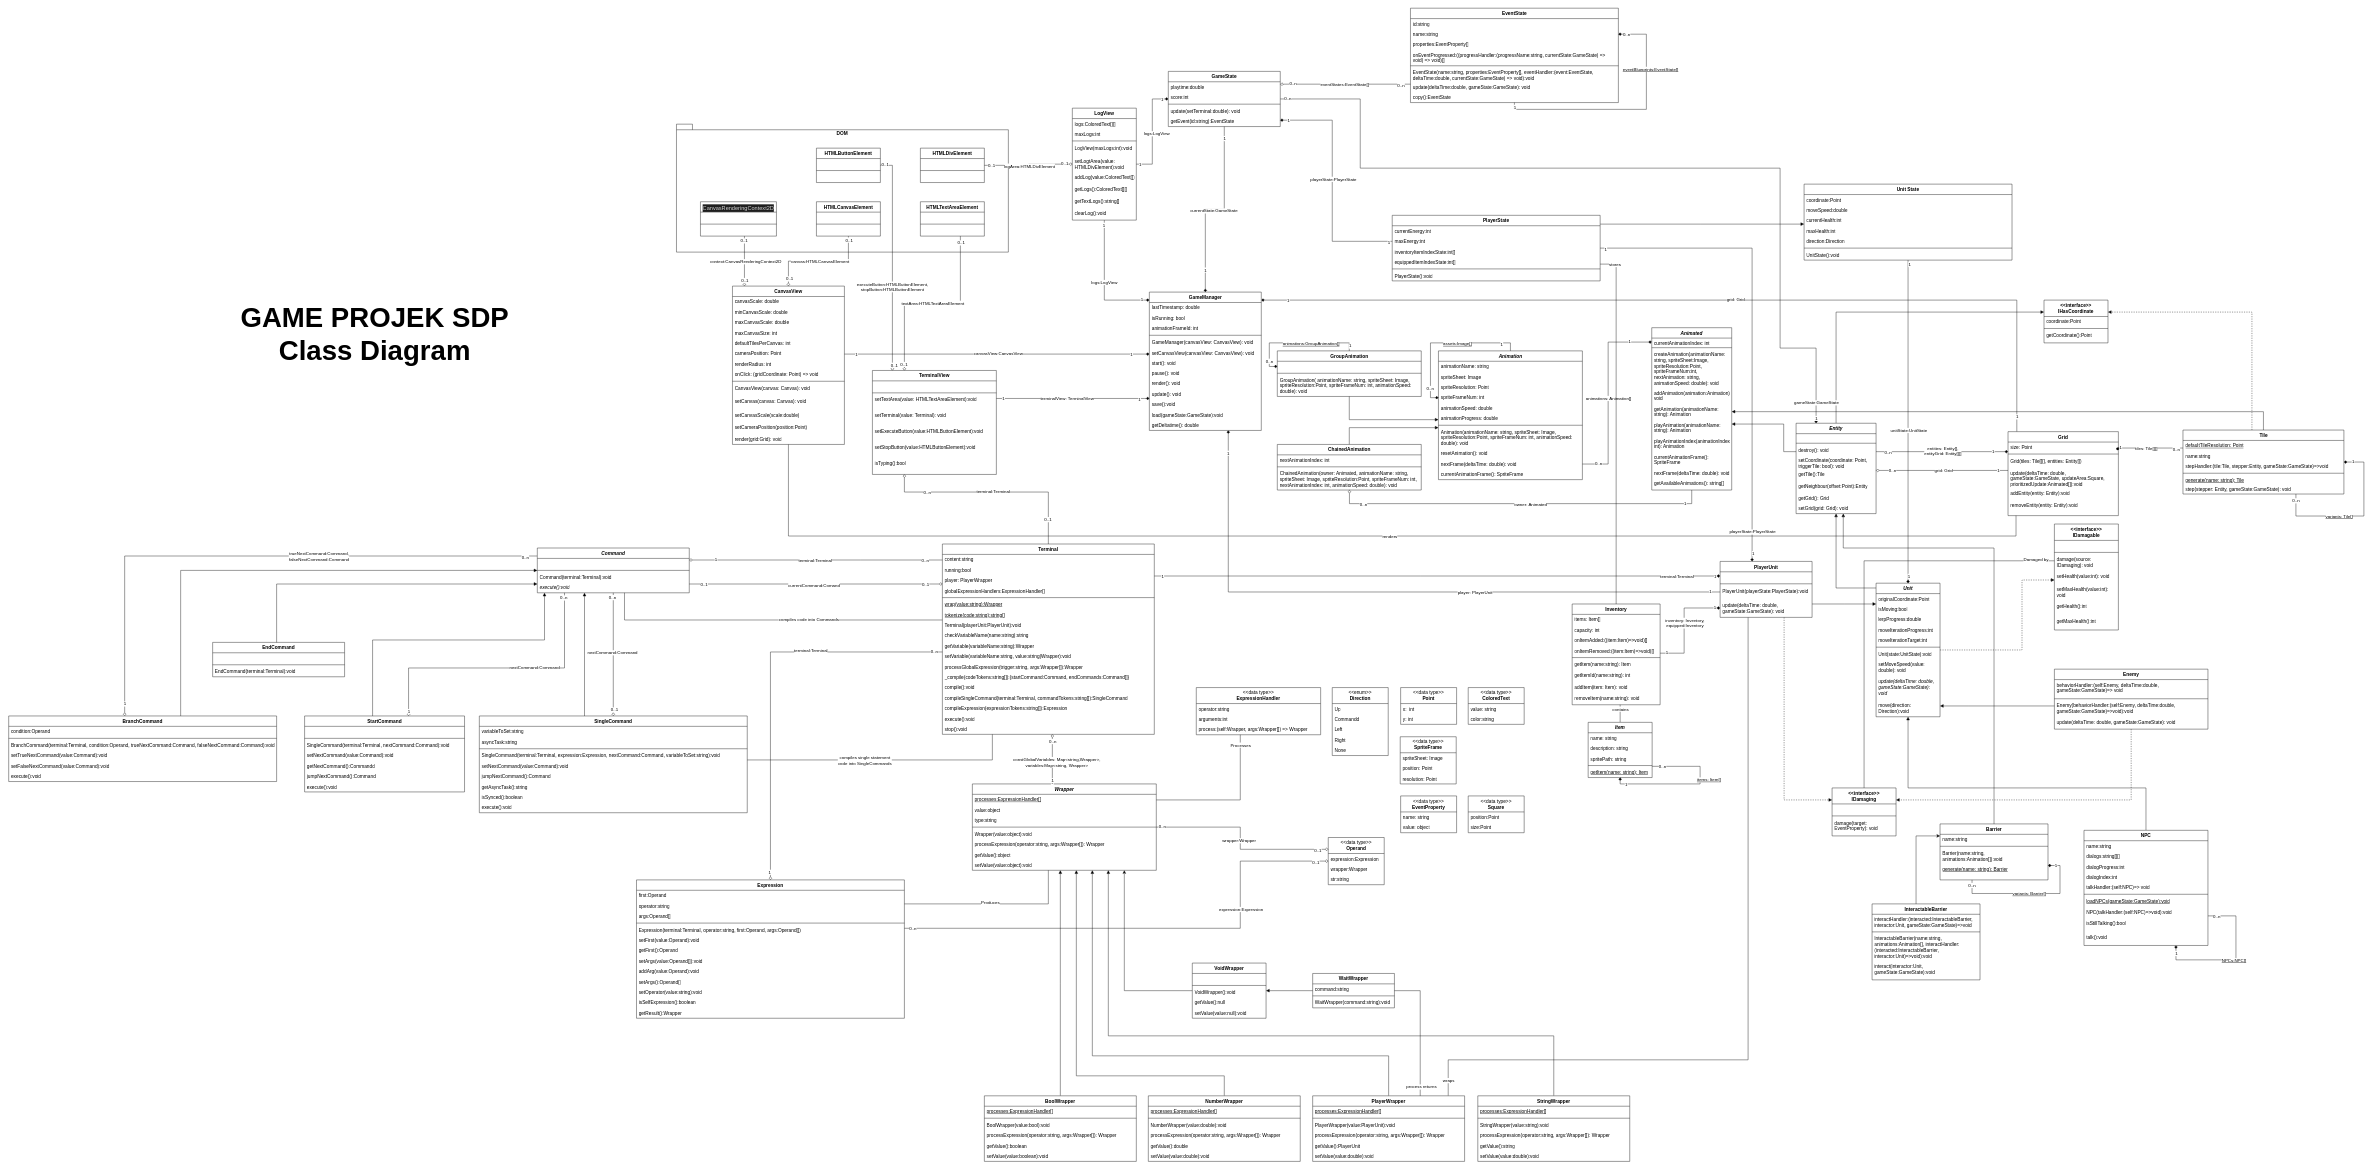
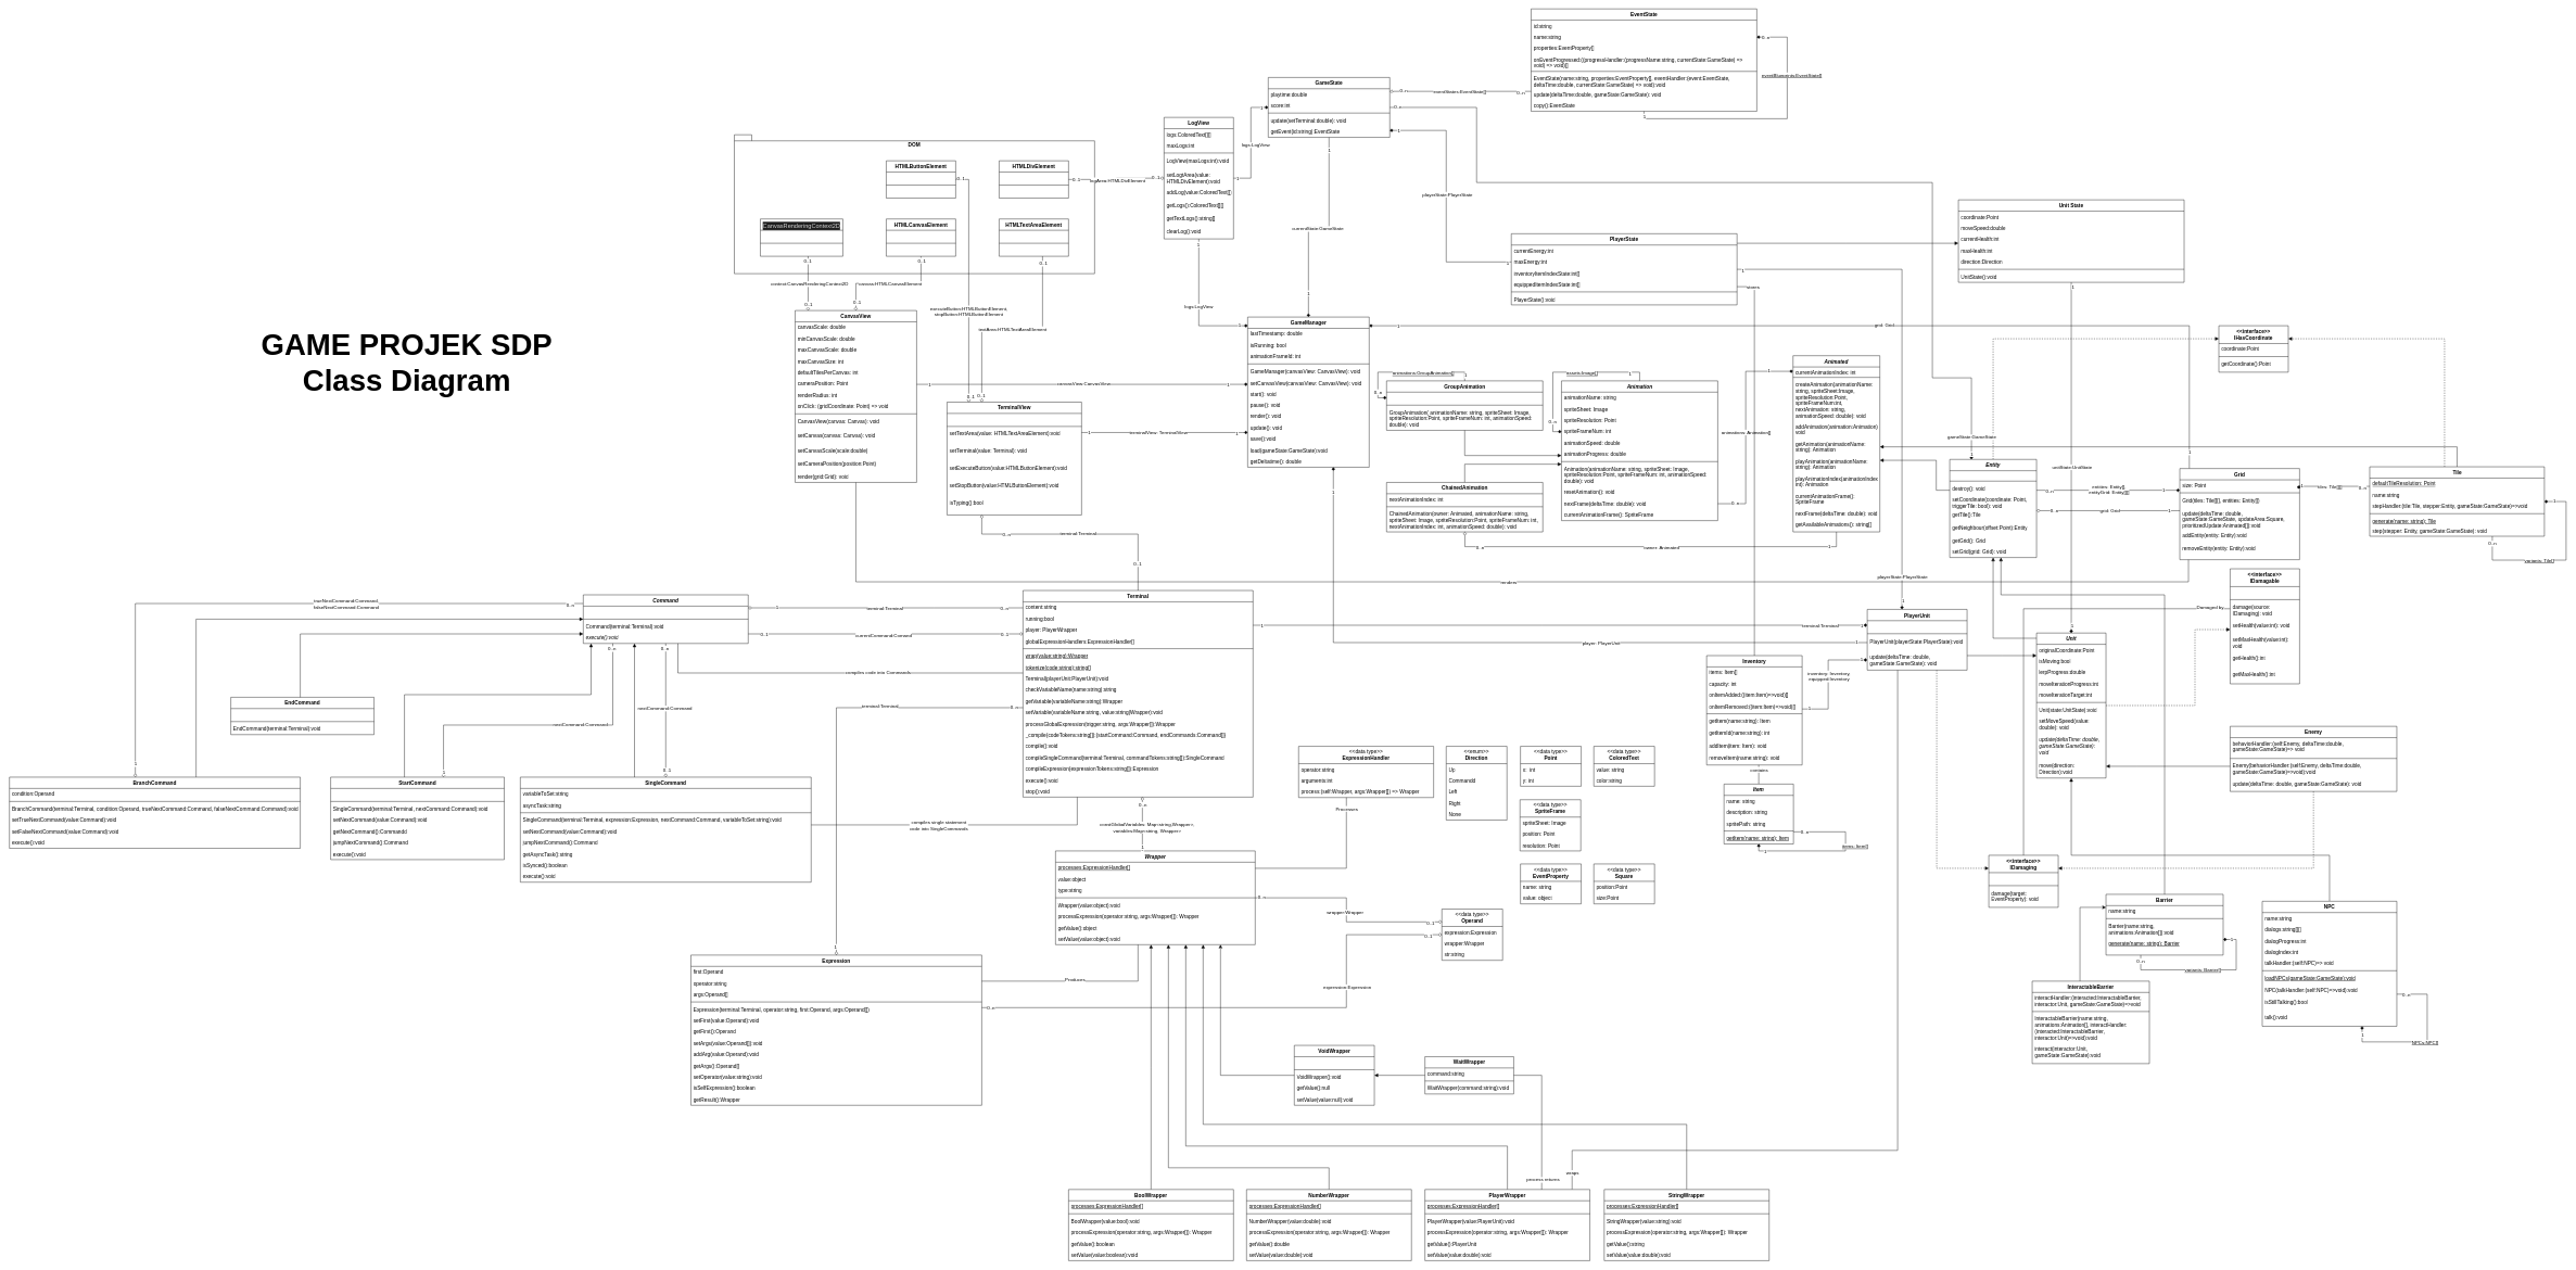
- <mxCell id="132" style="edgeStyle=orthogonalEdgeStyle;rounded=0;orthogonalLoop=1;jettySize=auto;html=1;endArrow=block;endFill=1;dashed=0;" parent="1" source="133" target="560" edge="1"><mxGeometry relative="1" as="geometry"><Array as="points"><mxPoint x="4590" y="780" /></Array></mxGeometry></mxCell>
+ <mxCell id="132" style="edgeStyle=orthogonalEdgeStyle;rounded=0;orthogonalLoop=1;jettySize=auto;html=1;endArrow=block;endFill=1;dashed=1;" parent="1" source="133" target="560" edge="1"><mxGeometry relative="1" as="geometry"><Array as="points"><mxPoint x="4590" y="780" /></Array></mxGeometry></mxCell>
- <mxCell id="354" value="setArgs():Operand[]" style="text;strokeColor=none;fillColor=none;align=left;verticalAlign=top;spacingLeft=4;spacingRight=4;overflow=hidden;rotatable=0;points=[[0,0.5],[1,0.5]];portConstraint=eastwest;whiteSpace=wrap;html=1;" parent="344" vertex="1"><mxGeometry y="242" width="670" height="26" as="geometry" /></mxCell>
+ <mxCell id="354" value="getArgs():Operand[]" style="text;strokeColor=none;fillColor=none;align=left;verticalAlign=top;spacingLeft=4;spacingRight=4;overflow=hidden;rotatable=0;points=[[0,0.5],[1,0.5]];portConstraint=eastwest;whiteSpace=wrap;html=1;" parent="344" vertex="1"><mxGeometry y="242" width="670" height="26" as="geometry" /></mxCell>
